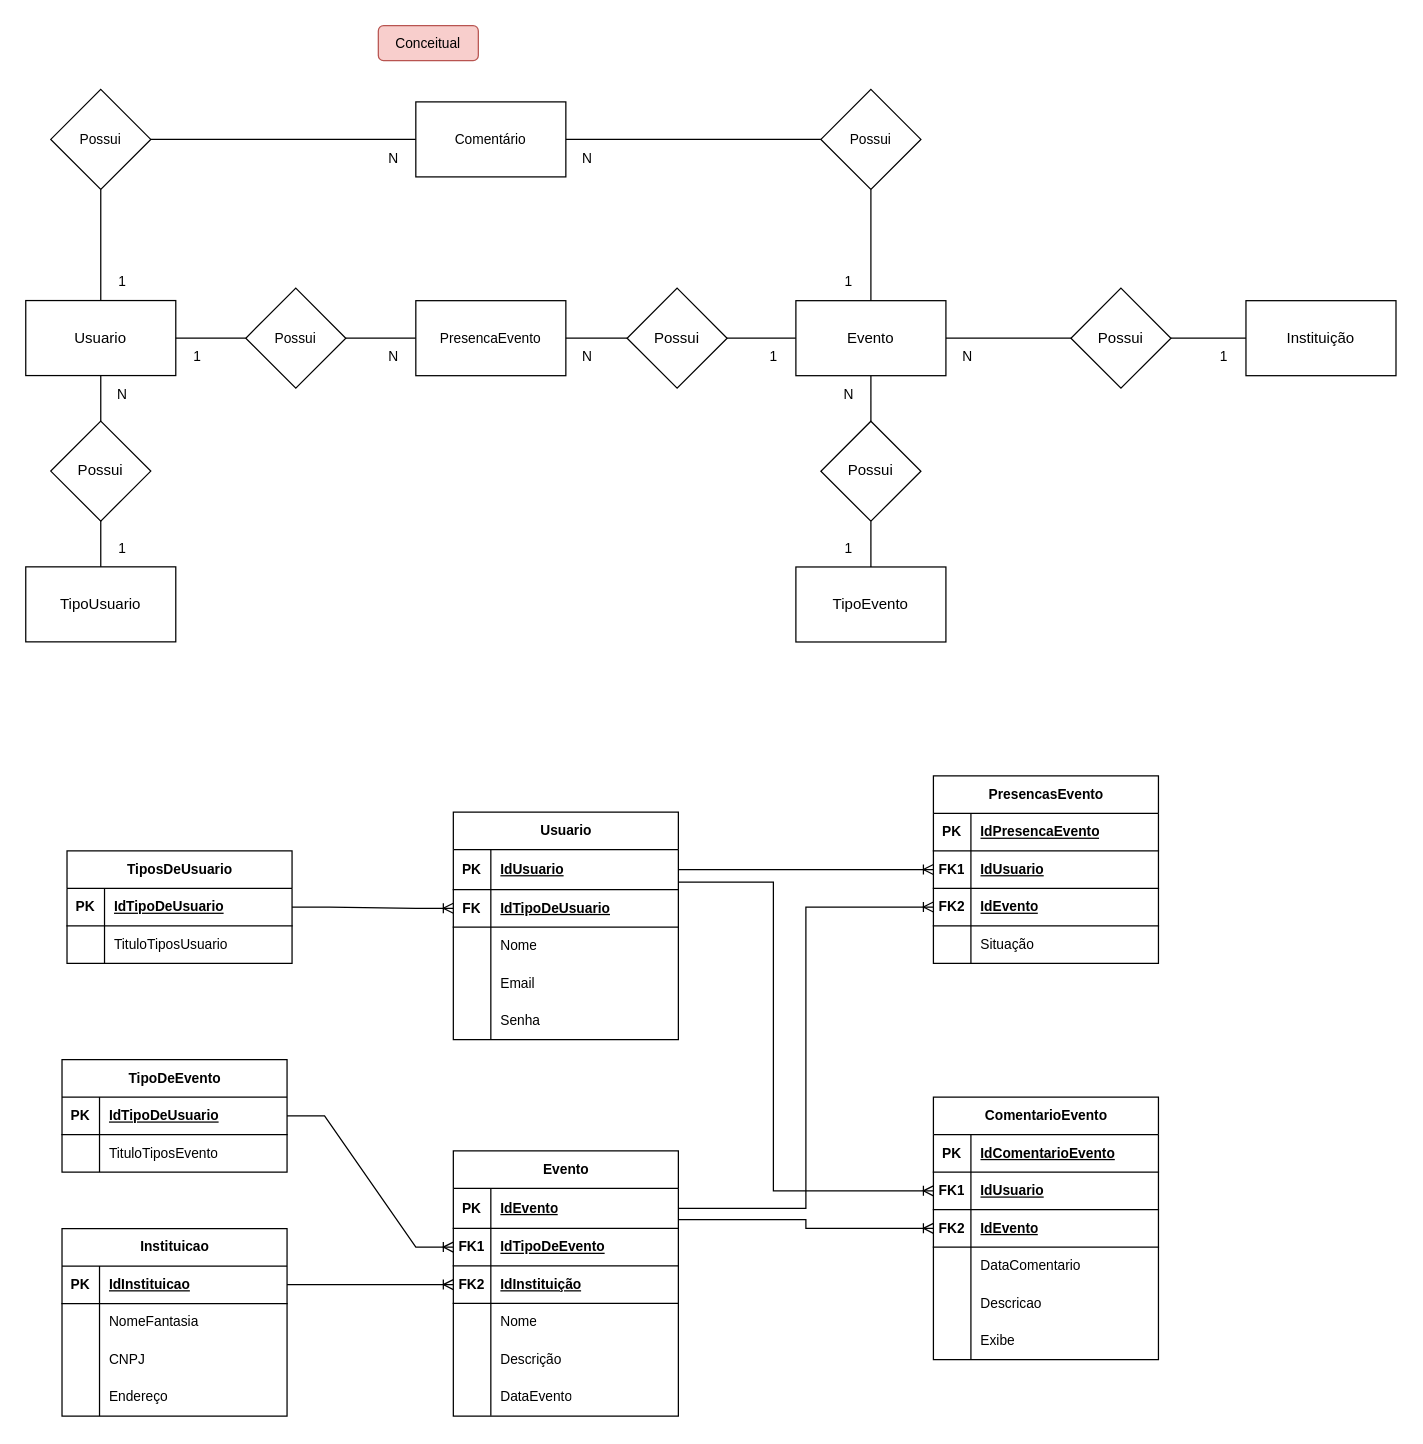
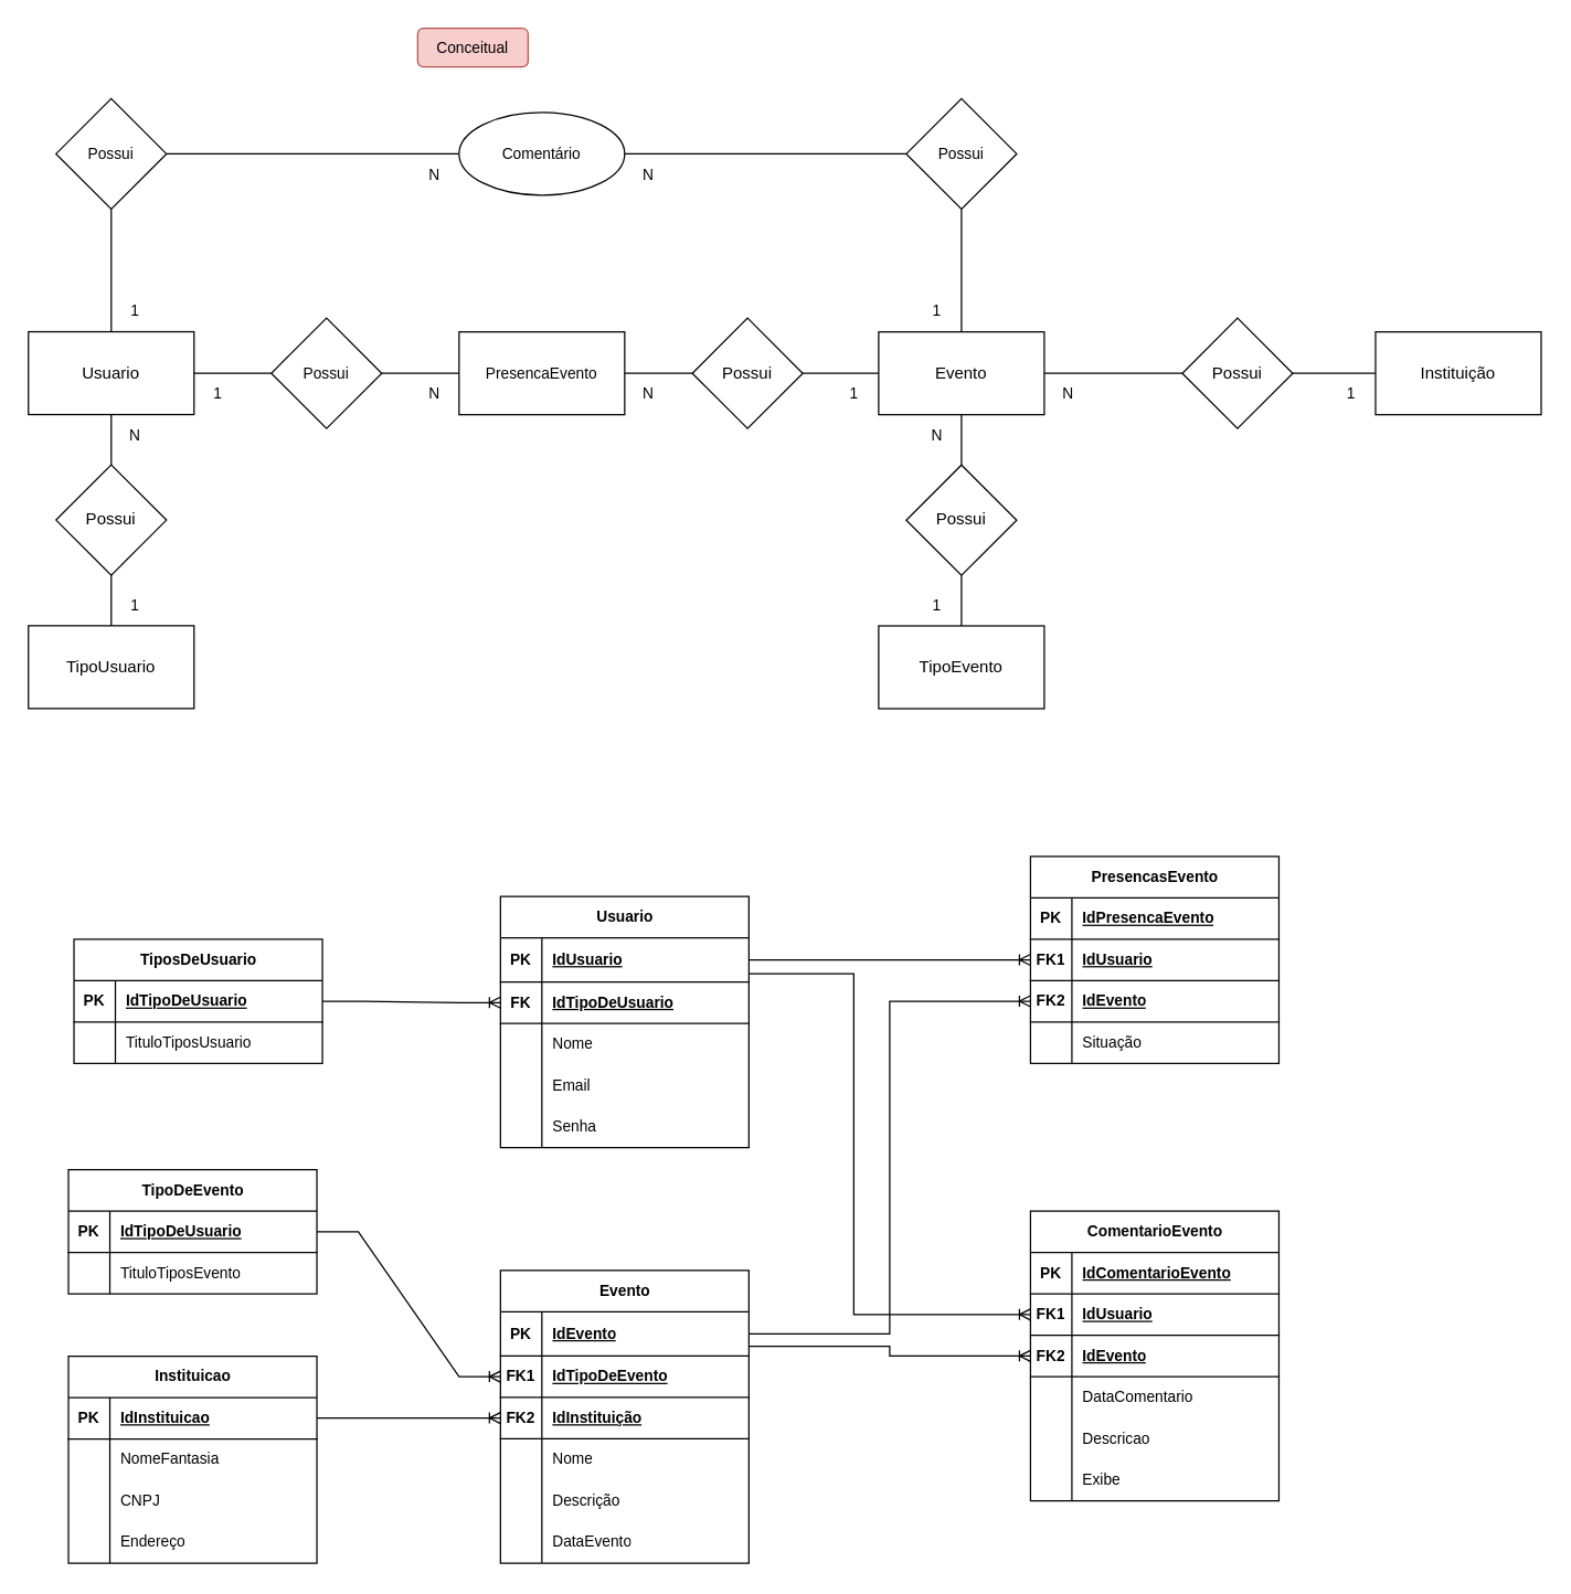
- <mxCell id="22" value="Comentário" style="rounded=0;whiteSpace=wrap;html=1;fontFamily=Helvetica;fontSize=11;fontColor=default;" vertex="1" parent="1"><mxGeometry x="332" y="81" width="120" height="60" as="geometry" /></mxCell>
+ <mxCell id="22" value="Comentário" style="ellipse;whiteSpace=wrap;html=1;fontFamily=Helvetica;fontSize=11;fontColor=default;" vertex="1" parent="1"><mxGeometry x="332" y="81" width="120" height="60" as="geometry" /></mxCell>
